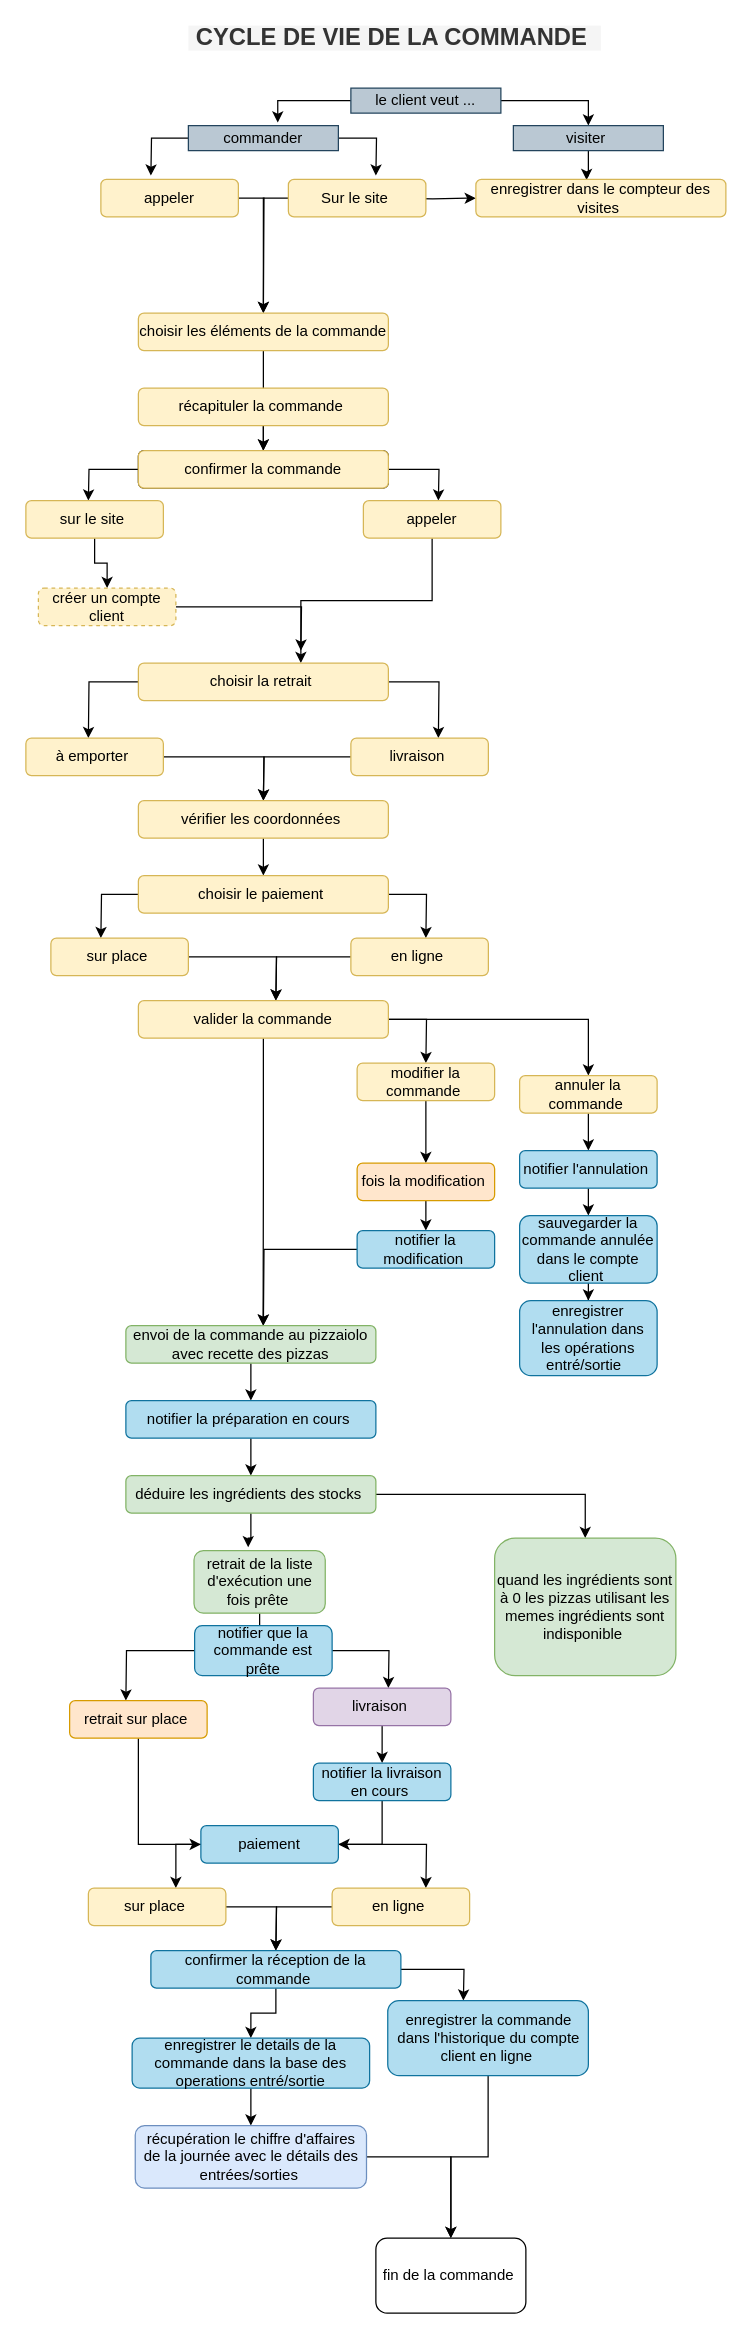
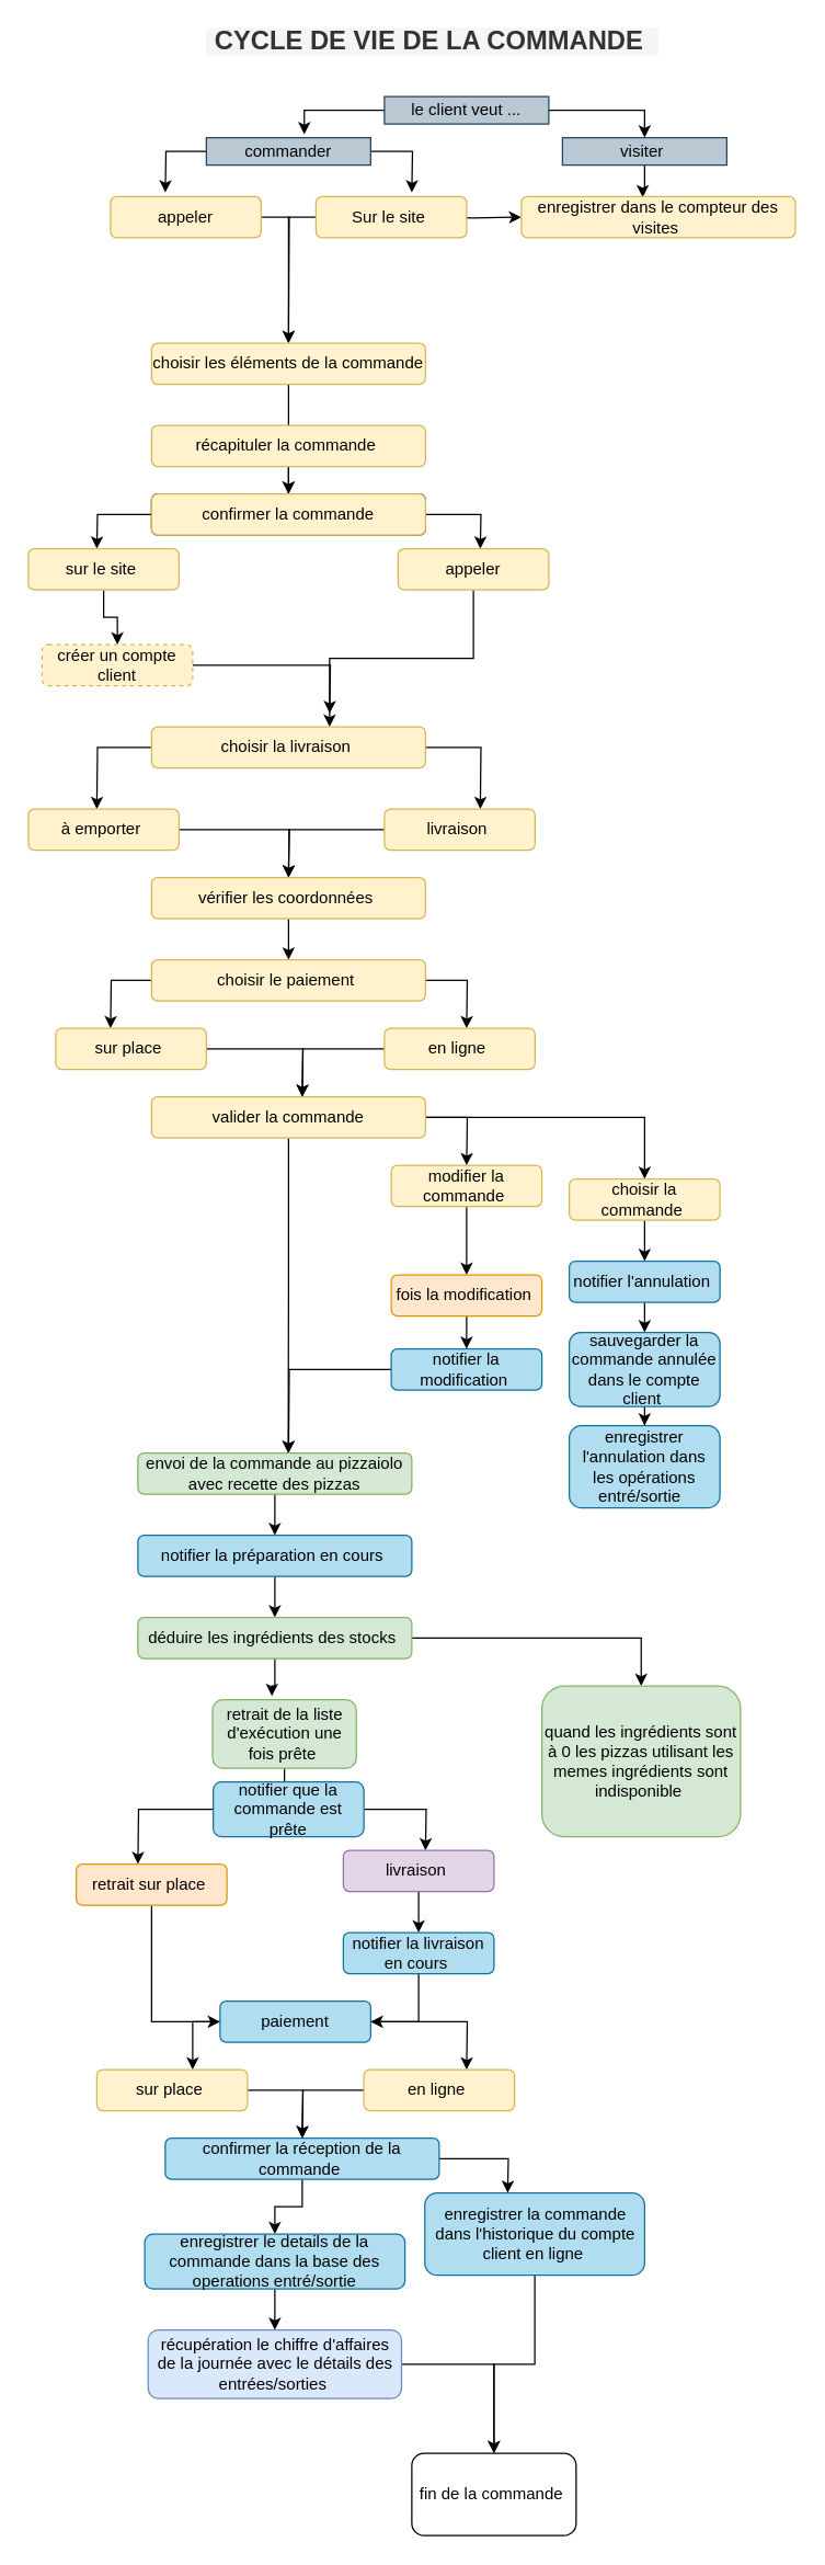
- <mxCell id="31" value="choisir la retrait&amp;nbsp;" style="rounded=1;whiteSpace=wrap;html=1;fillColor=#fff2cc;strokeColor=#d6b656;" vertex="1" parent="1"><mxGeometry x="110" y="530" width="200" height="30" as="geometry" /></mxCell>
+ <mxCell id="31" value="choisir la livraison&amp;nbsp;" style="rounded=1;whiteSpace=wrap;html=1;fillColor=#fff2cc;strokeColor=#d6b656;" vertex="1" parent="1"><mxGeometry x="110" y="530" width="200" height="30" as="geometry" /></mxCell>
- <mxCell id="52" value="annuler la commande&amp;nbsp;" style="rounded=1;whiteSpace=wrap;html=1;fillColor=#fff2cc;strokeColor=#d6b656;" vertex="1" parent="1"><mxGeometry x="415" y="860" width="110" height="30" as="geometry" /></mxCell>
+ <mxCell id="52" value="choisir la commande&amp;nbsp;" style="rounded=1;whiteSpace=wrap;html=1;fillColor=#fff2cc;strokeColor=#d6b656;" vertex="1" parent="1"><mxGeometry x="415" y="860" width="110" height="30" as="geometry" /></mxCell>
